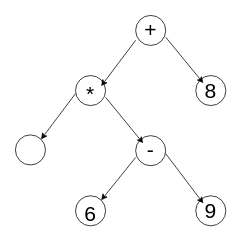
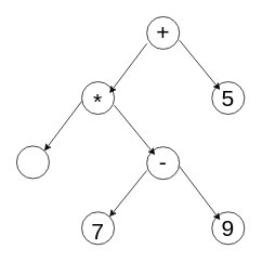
- <mxCell id="7" value="&lt;font style=&quot;font-size: 28px&quot;&gt;8&lt;/font&gt;" style="text;html=1;strokeColor=none;fillColor=none;align=center;verticalAlign=middle;whiteSpace=wrap;rounded=0;" vertex="1" parent="1"><mxGeometry x="260" y="110" width="40" height="20" as="geometry" /></mxCell>
+ <mxCell id="7" value="&lt;font style=&quot;font-size: 28px&quot;&gt;5&lt;/font&gt;" style="text;html=1;strokeColor=none;fillColor=none;align=center;verticalAlign=middle;whiteSpace=wrap;rounded=0;" vertex="1" parent="1"><mxGeometry x="260" y="110" width="40" height="20" as="geometry" /></mxCell>
- <mxCell id="12" value="&lt;font style=&quot;font-size: 28px&quot;&gt;6&lt;/font&gt;" style="text;html=1;strokeColor=none;fillColor=none;align=center;verticalAlign=middle;whiteSpace=wrap;rounded=0;" vertex="1" parent="1"><mxGeometry x="100" y="274" width="40" height="20" as="geometry" /></mxCell>
+ <mxCell id="12" value="&lt;font style=&quot;font-size: 28px&quot;&gt;7&lt;/font&gt;" style="text;html=1;strokeColor=none;fillColor=none;align=center;verticalAlign=middle;whiteSpace=wrap;rounded=0;" vertex="1" parent="1"><mxGeometry x="100" y="274" width="40" height="20" as="geometry" /></mxCell>
